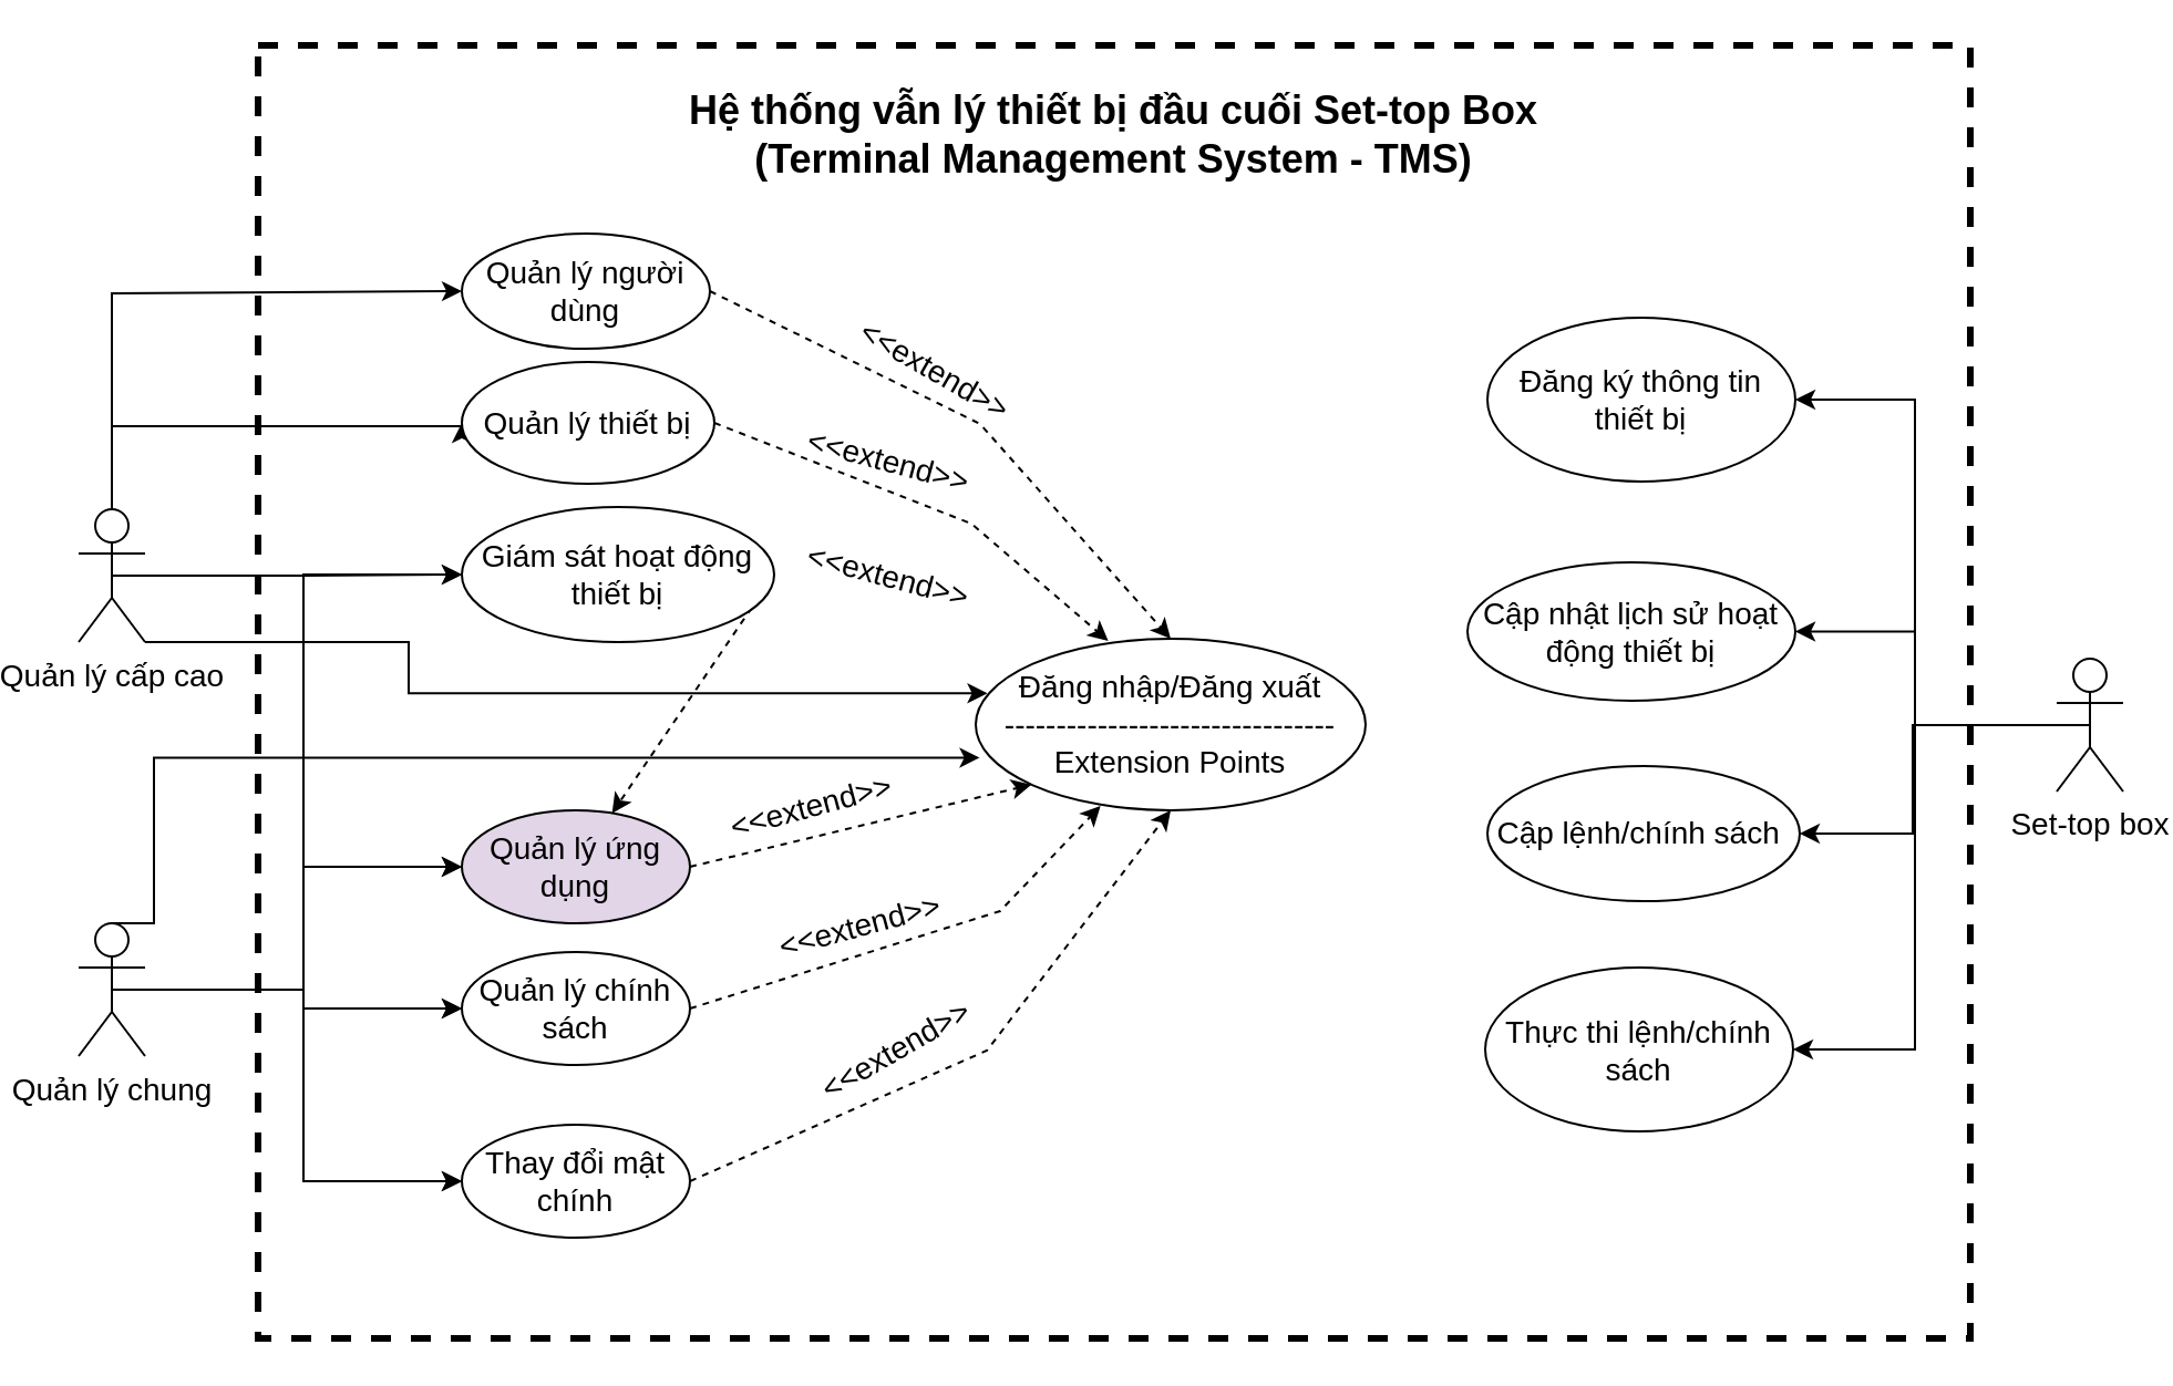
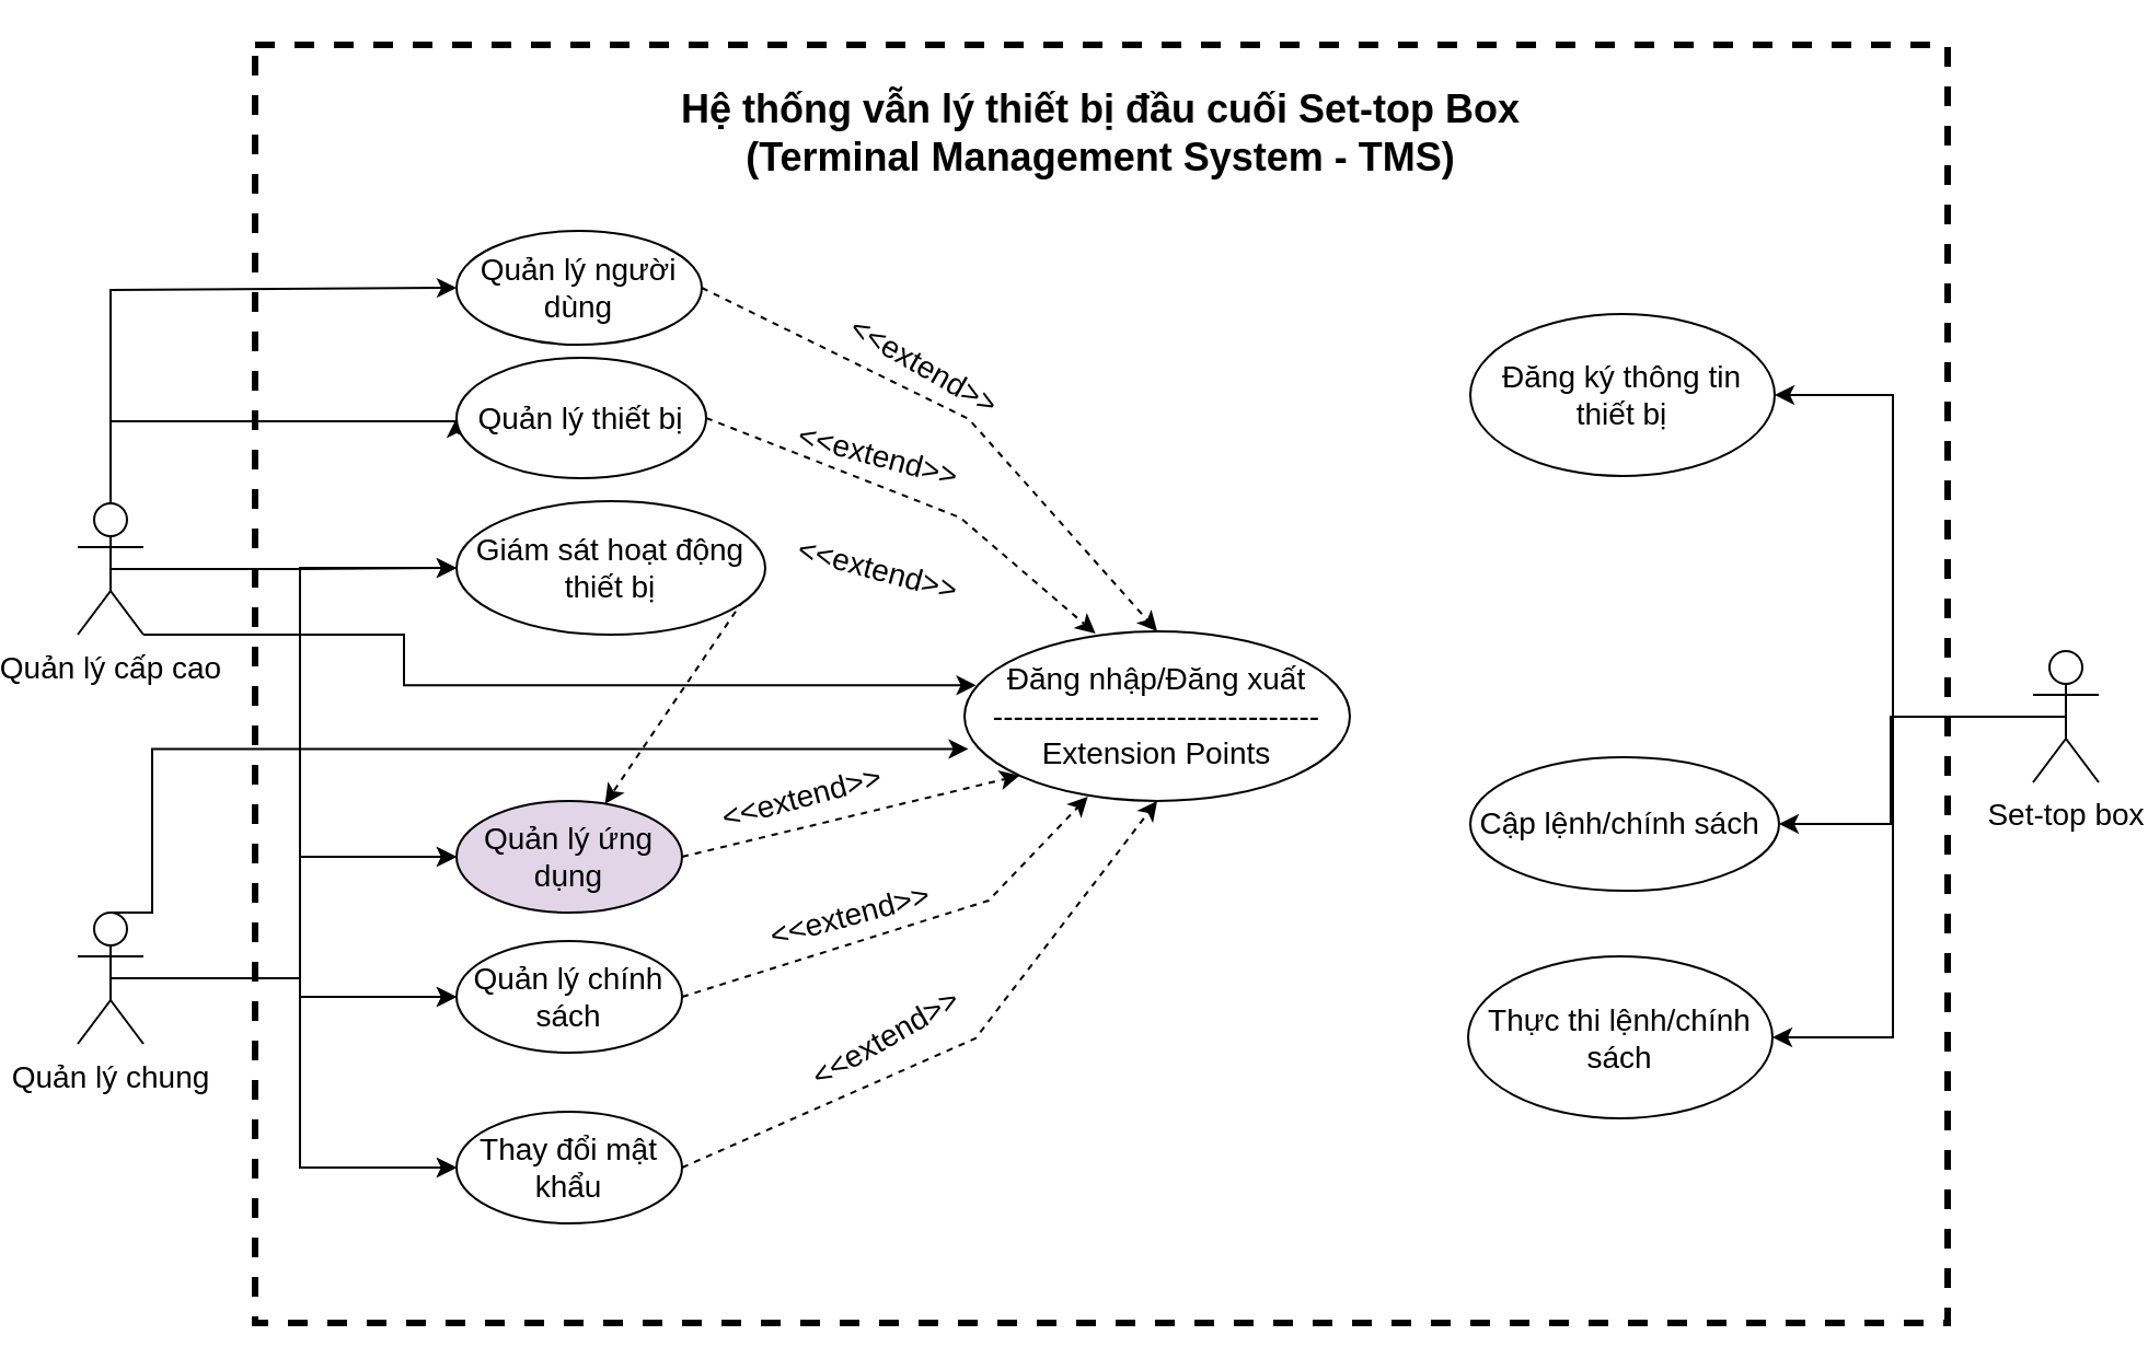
- <mxCell id="34" value="Cập nhật lịch sử hoạt động thiết bị" style="ellipse;whiteSpace=wrap;html=1;fontSize=14;" parent="1" vertex="1"><mxGeometry x="647" y="253.5" width="148" height="62.5" as="geometry" /></mxCell>
- <mxCell id="19" style="edgeStyle=orthogonalEdgeStyle;rounded=0;orthogonalLoop=1;jettySize=auto;html=1;exitX=0.5;exitY=0.5;exitDx=0;exitDy=0;exitPerimeter=0;entryX=1;entryY=0.5;entryDx=0;entryDy=0;" parent="1" source="21" target="34" edge="1"><mxGeometry relative="1" as="geometry"><Array as="points"><mxPoint x="849" y="326.5" /><mxPoint x="849" y="285.5" /></Array></mxGeometry></mxCell>
- <mxCell id="38" value="Thay đổi mật chính" style="ellipse;whiteSpace=wrap;html=1;fontSize=14;" parent="1" vertex="1"><mxGeometry x="193" y="507.5" width="103" height="51" as="geometry" /></mxCell>
+ <mxCell id="38" value="Thay đổi mật khẩu" style="ellipse;whiteSpace=wrap;html=1;fontSize=14;" parent="1" vertex="1"><mxGeometry x="193" y="507.5" width="103" height="51" as="geometry" /></mxCell>
